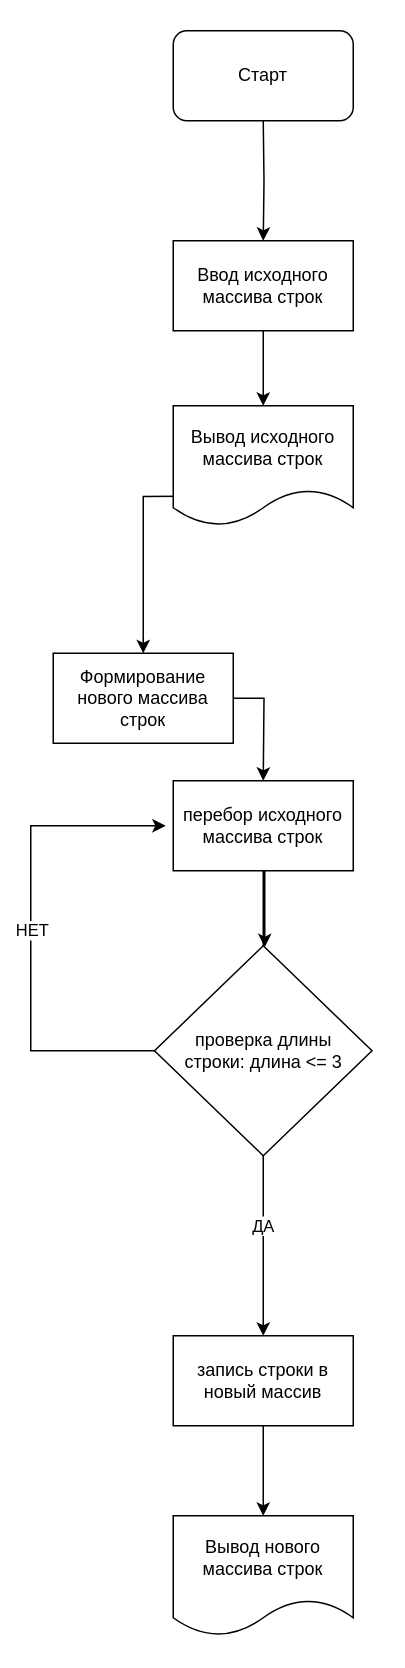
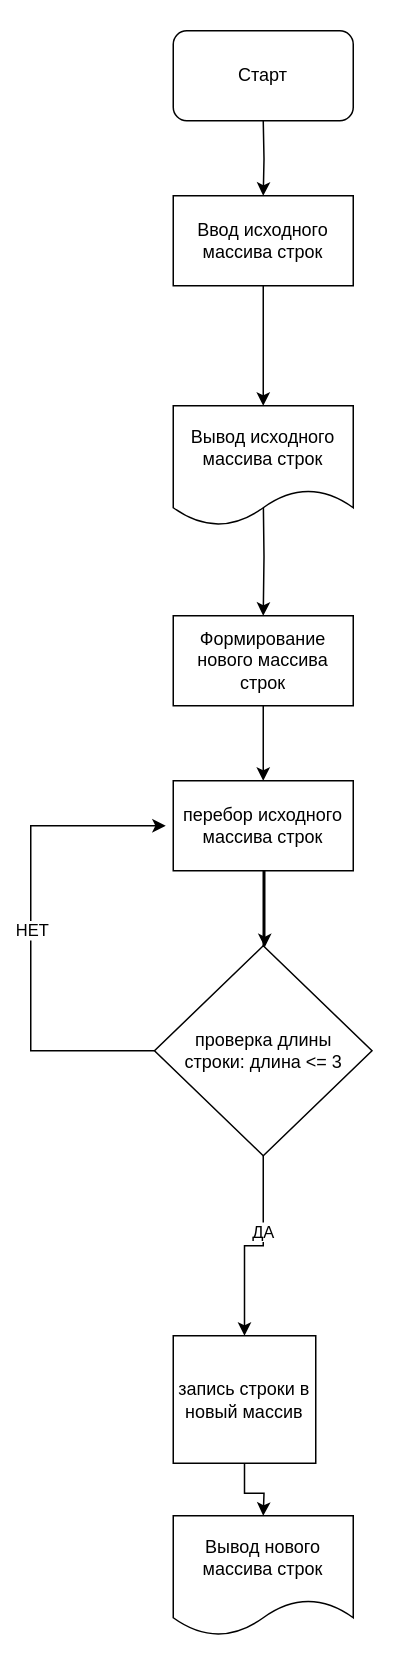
- <mxCell id="4" value="Ввод исходного массива строк" style="whiteSpace=wrap;html=1;" vertex="1" parent="1"><mxGeometry x="115" y="160" width="120" height="60" as="geometry" /></mxCell>
+ <mxCell id="4" value="Ввод исходного массива строк" style="whiteSpace=wrap;html=1;" vertex="1" parent="1"><mxGeometry x="115" y="130" width="120" height="60" as="geometry" /></mxCell>
- <mxCell id="8" value="Формирование нового массива строк" style="whiteSpace=wrap;html=1;" vertex="1" parent="1"><mxGeometry x="35" y="435" width="120" height="60" as="geometry" /></mxCell>
+ <mxCell id="8" value="Формирование нового массива строк" style="whiteSpace=wrap;html=1;" vertex="1" parent="1"><mxGeometry x="115" y="410" width="120" height="60" as="geometry" /></mxCell>
- <mxCell id="19" value="запись строки в новый массив" style="whiteSpace=wrap;html=1;" vertex="1" parent="1"><mxGeometry x="115" y="890" width="120" height="60" as="geometry" /></mxCell>
+ <mxCell id="19" value="запись строки в новый массив" style="whiteSpace=wrap;html=1;" vertex="1" parent="1"><mxGeometry x="115" y="890" width="95" height="85" as="geometry" /></mxCell>
